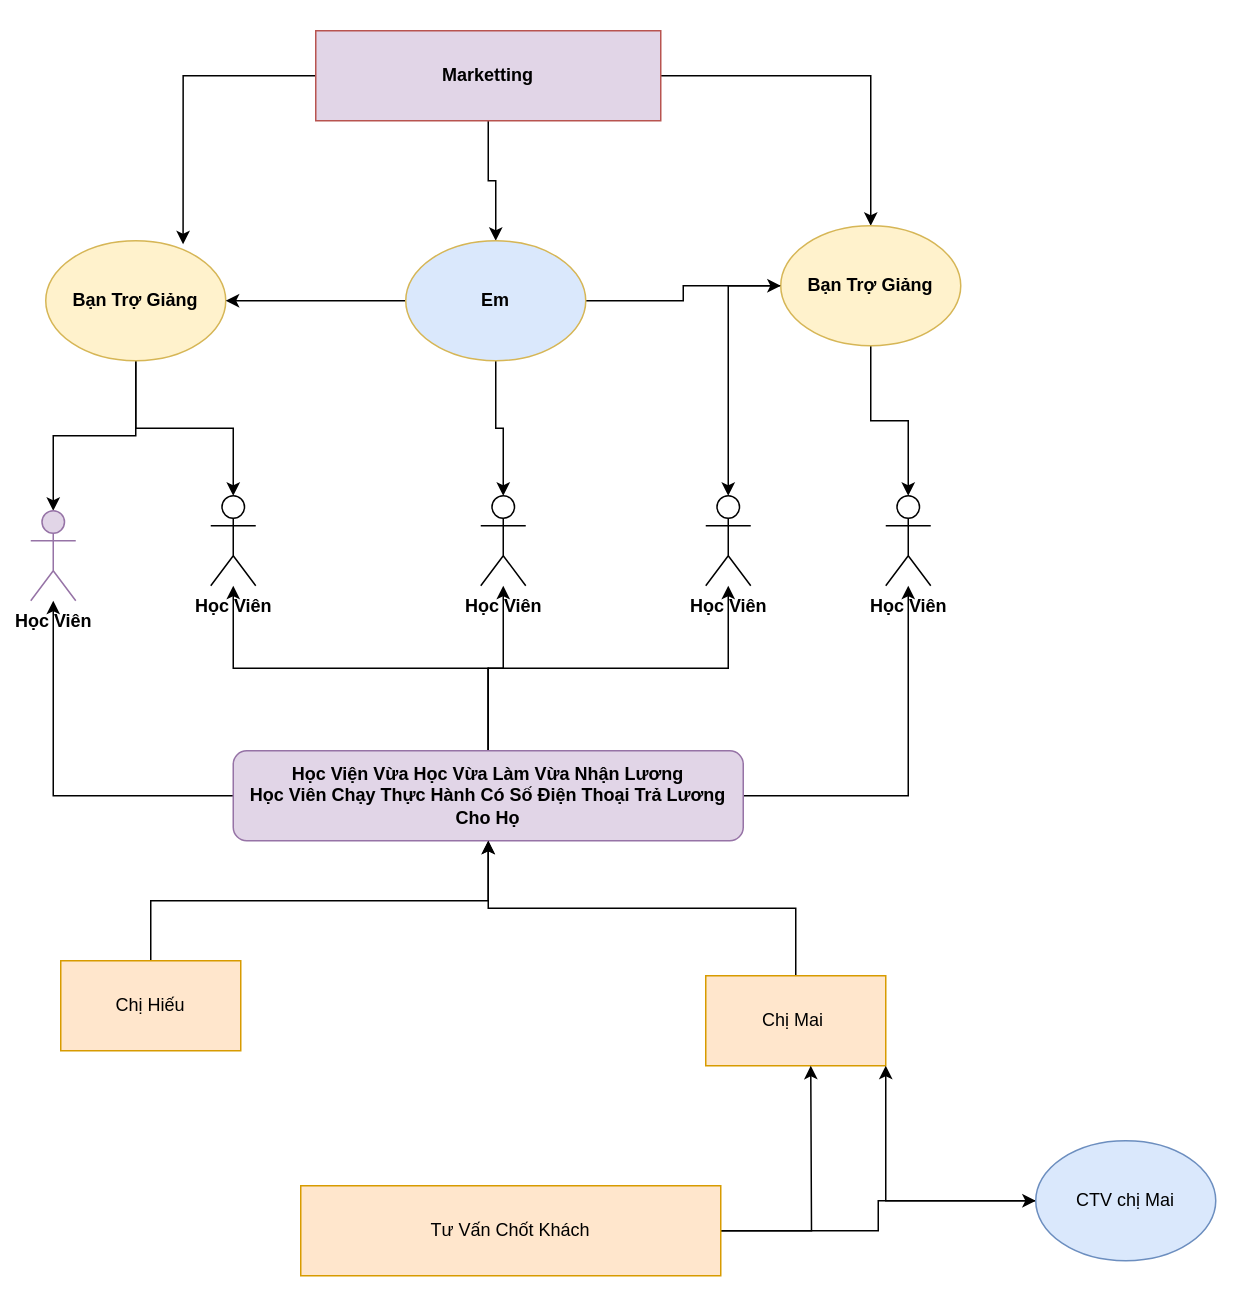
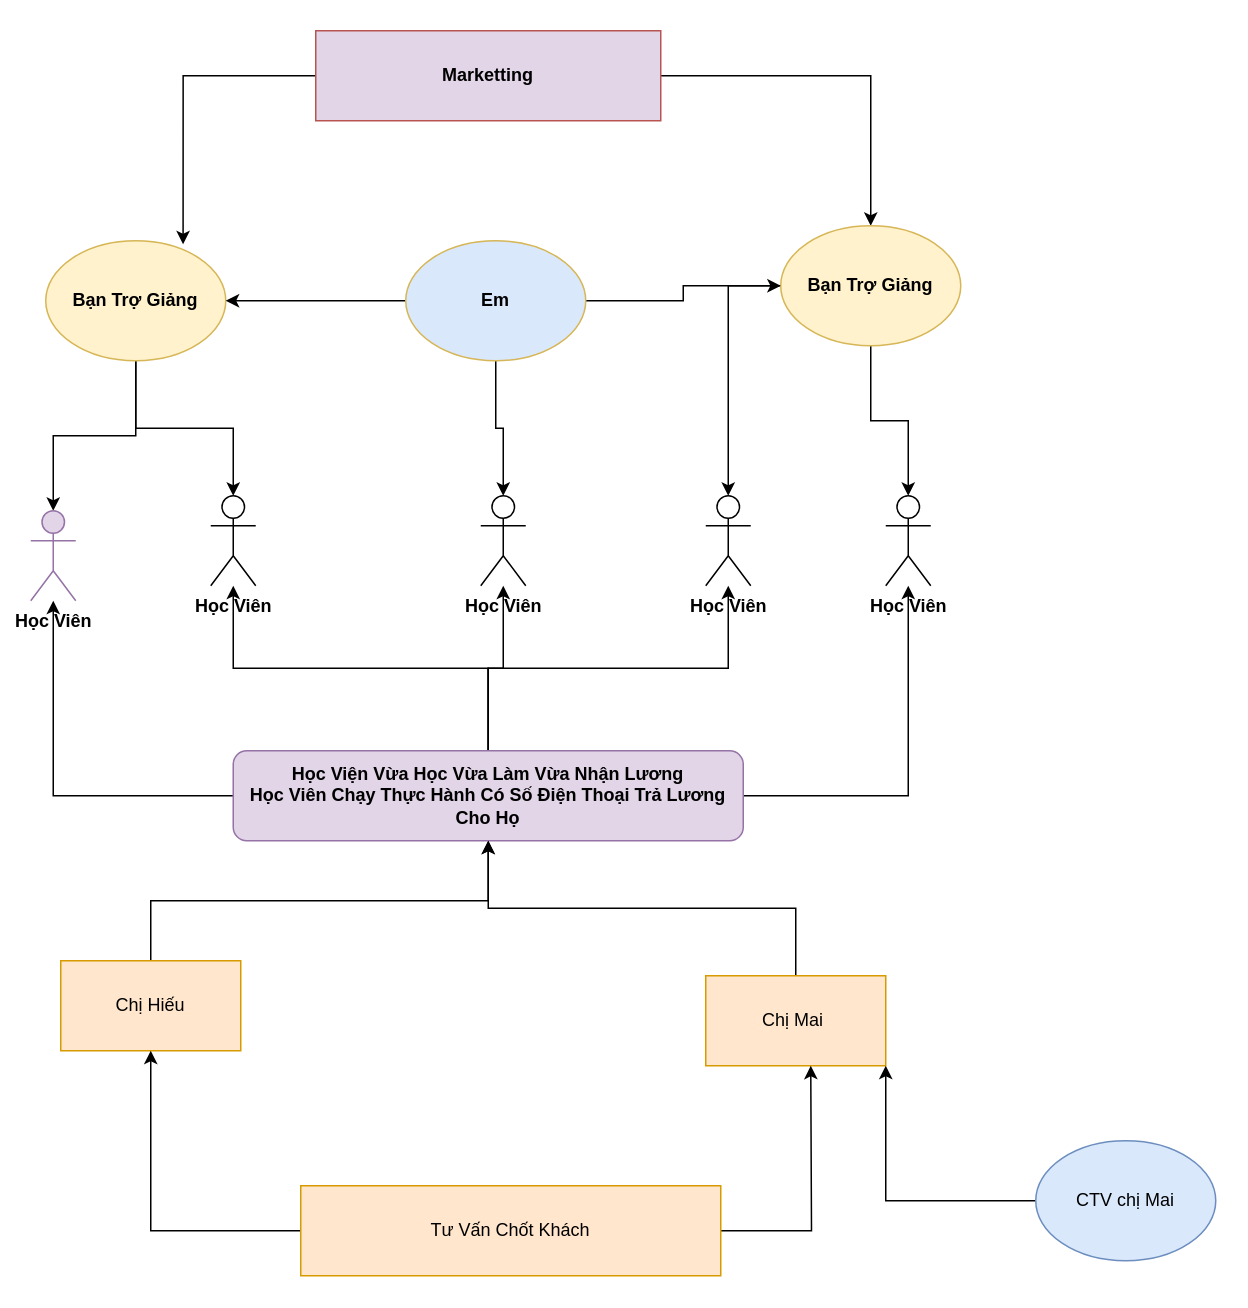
- <mxCell id="3" style="edgeStyle=orthogonalEdgeStyle;rounded=0;orthogonalLoop=1;jettySize=auto;html=1;" edge="1" parent="1" source="5" target="15"><mxGeometry relative="1" as="geometry" /></mxCell>
- <mxCell id="31" style="edgeStyle=orthogonalEdgeStyle;rounded=0;orthogonalLoop=1;jettySize=auto;html=1;" edge="1" parent="1" source="33" target="35"><mxGeometry relative="1" as="geometry" /></mxCell>
+ <mxCell id="31" style="edgeStyle=orthogonalEdgeStyle;rounded=0;orthogonalLoop=1;jettySize=auto;html=1;" edge="1" parent="1" source="33" target="28"><mxGeometry relative="1" as="geometry" /></mxCell>
